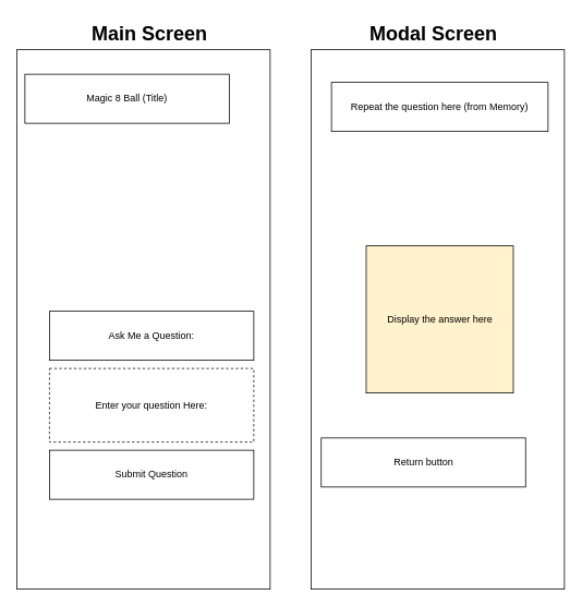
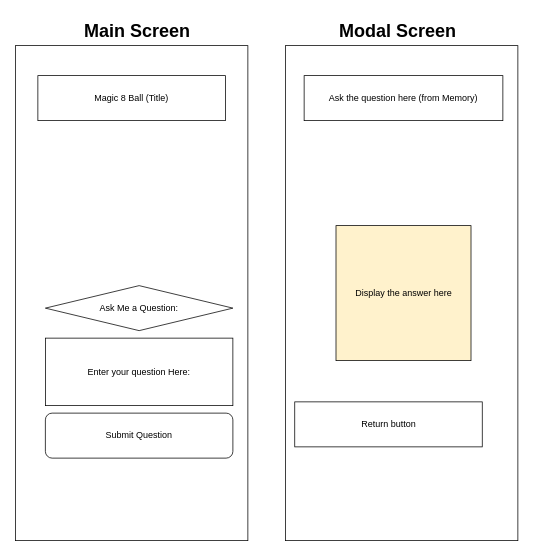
- <mxCell id="4" value="Magic 8 Ball (Title)" style="rounded=0;whiteSpace=wrap;html=1;" vertex="1" parent="1"><mxGeometry x="30" y="90" width="250" height="60" as="geometry" /></mxCell>
+ <mxCell id="4" value="Magic 8 Ball (Title)" style="rounded=0;whiteSpace=wrap;html=1;" vertex="1" parent="1"><mxGeometry x="50" y="100" width="250" height="60" as="geometry" /></mxCell>
- <mxCell id="8" value="Repeat the question here (from Memory)" style="rounded=0;whiteSpace=wrap;html=1;" vertex="1" parent="1"><mxGeometry x="405" y="100" width="265" height="60" as="geometry" /></mxCell>
+ <mxCell id="8" value="Ask the question here (from Memory)" style="rounded=0;whiteSpace=wrap;html=1;" vertex="1" parent="1"><mxGeometry x="405" y="100" width="265" height="60" as="geometry" /></mxCell>
- <mxCell id="5" value="Ask Me a Question:" style="rounded=0;whiteSpace=wrap;html=1;" vertex="1" parent="1"><mxGeometry x="60" y="380" width="250" height="60" as="geometry" /></mxCell>
+ <mxCell id="5" value="Ask Me a Question:" style="rhombus;whiteSpace=wrap;html=1;" vertex="1" parent="1"><mxGeometry x="60" y="380" width="250" height="60" as="geometry" /></mxCell>
- <mxCell id="6" value="Enter your question Here:" style="rounded=0;whiteSpace=wrap;html=1;dashed=1;" vertex="1" parent="1"><mxGeometry x="60" y="450" width="250" height="90" as="geometry" /></mxCell>
+ <mxCell id="6" value="Enter your question Here:" style="rounded=0;whiteSpace=wrap;html=1;" vertex="1" parent="1"><mxGeometry x="60" y="450" width="250" height="90" as="geometry" /></mxCell>
- <mxCell id="7" value="Submit Question" style="rounded=0;whiteSpace=wrap;html=1;" vertex="1" parent="1"><mxGeometry x="60" y="550" width="250" height="60" as="geometry" /></mxCell>
+ <mxCell id="7" value="Submit Question" style="whiteSpace=wrap;html=1;rounded=1;" vertex="1" parent="1"><mxGeometry x="60" y="550" width="250" height="60" as="geometry" /></mxCell>
